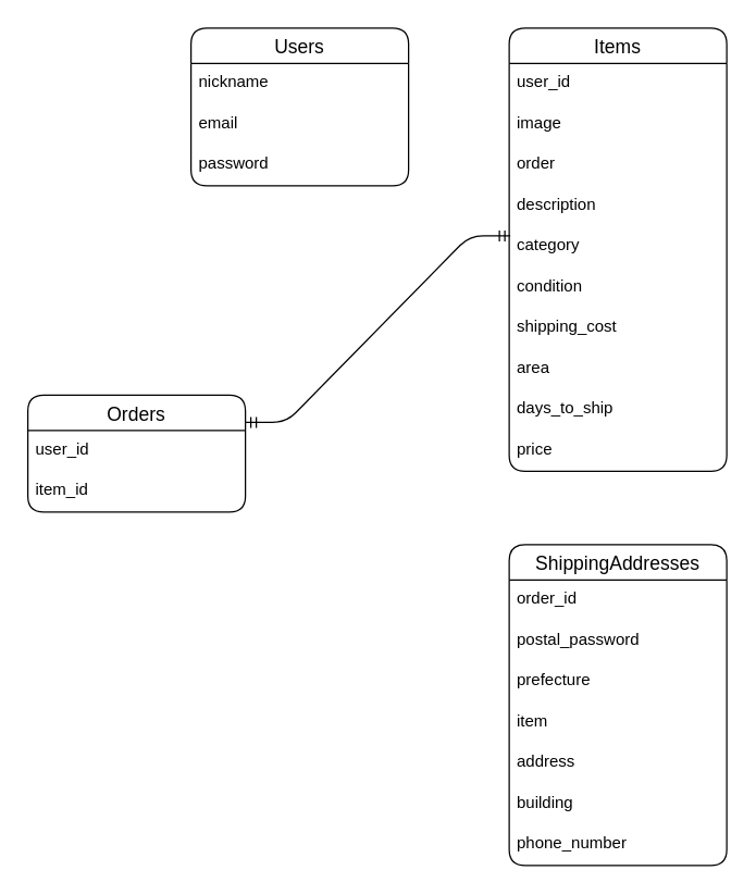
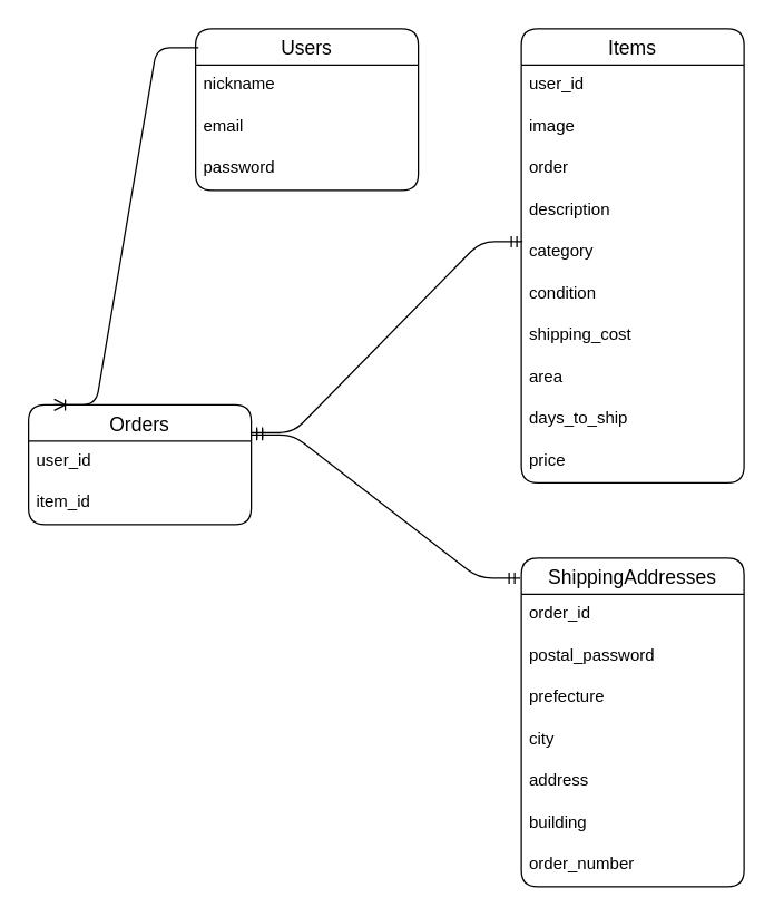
+ <mxCell id="28" value="" style="edgeStyle=entityRelationEdgeStyle;fontSize=12;html=1;endArrow=ERoneToMany;entryX=0.115;entryY=0;entryDx=0;entryDy=0;rounded=1;entryPerimeter=0;exitX=0.013;exitY=0.117;exitDx=0;exitDy=0;exitPerimeter=0;" edge="1" parent="1" source="2" target="17"><mxGeometry width="100" height="100" relative="1" as="geometry"><mxPoint x="140" y="130" as="sourcePoint" /><mxPoint x="410" y="200" as="targetPoint" /></mxGeometry></mxCell>
+ <mxCell id="29" value="" style="edgeStyle=entityRelationEdgeStyle;fontSize=12;html=1;endArrow=ERmandOne;startArrow=ERmandOne;exitX=1;exitY=0.25;exitDx=0;exitDy=0;entryX=-0.005;entryY=0.061;entryDx=0;entryDy=0;entryPerimeter=0;" edge="1" parent="1" source="17" target="20"><mxGeometry width="100" height="100" relative="1" as="geometry"><mxPoint x="310" y="430" as="sourcePoint" /><mxPoint x="410" y="330" as="targetPoint" /></mxGeometry></mxCell>
- <mxCell id="24" value="item" style="text;strokeColor=none;fillColor=none;spacingLeft=4;spacingRight=4;overflow=hidden;rotatable=0;points=[[0,0.5],[1,0.5]];portConstraint=eastwest;fontSize=12;rounded=1;" vertex="1" parent="20"><mxGeometry y="116" width="160" height="30" as="geometry" /></mxCell>
+ <mxCell id="24" value="city" style="text;strokeColor=none;fillColor=none;spacingLeft=4;spacingRight=4;overflow=hidden;rotatable=0;points=[[0,0.5],[1,0.5]];portConstraint=eastwest;fontSize=12;rounded=1;" vertex="1" parent="20"><mxGeometry y="116" width="160" height="30" as="geometry" /></mxCell>
- <mxCell id="27" value="phone_number" style="text;strokeColor=none;fillColor=none;spacingLeft=4;spacingRight=4;overflow=hidden;rotatable=0;points=[[0,0.5],[1,0.5]];portConstraint=eastwest;fontSize=12;rounded=1;" vertex="1" parent="20"><mxGeometry y="206" width="160" height="30" as="geometry" /></mxCell>
+ <mxCell id="27" value="order_number" style="text;strokeColor=none;fillColor=none;spacingLeft=4;spacingRight=4;overflow=hidden;rotatable=0;points=[[0,0.5],[1,0.5]];portConstraint=eastwest;fontSize=12;rounded=1;" vertex="1" parent="20"><mxGeometry y="206" width="160" height="30" as="geometry" /></mxCell>
